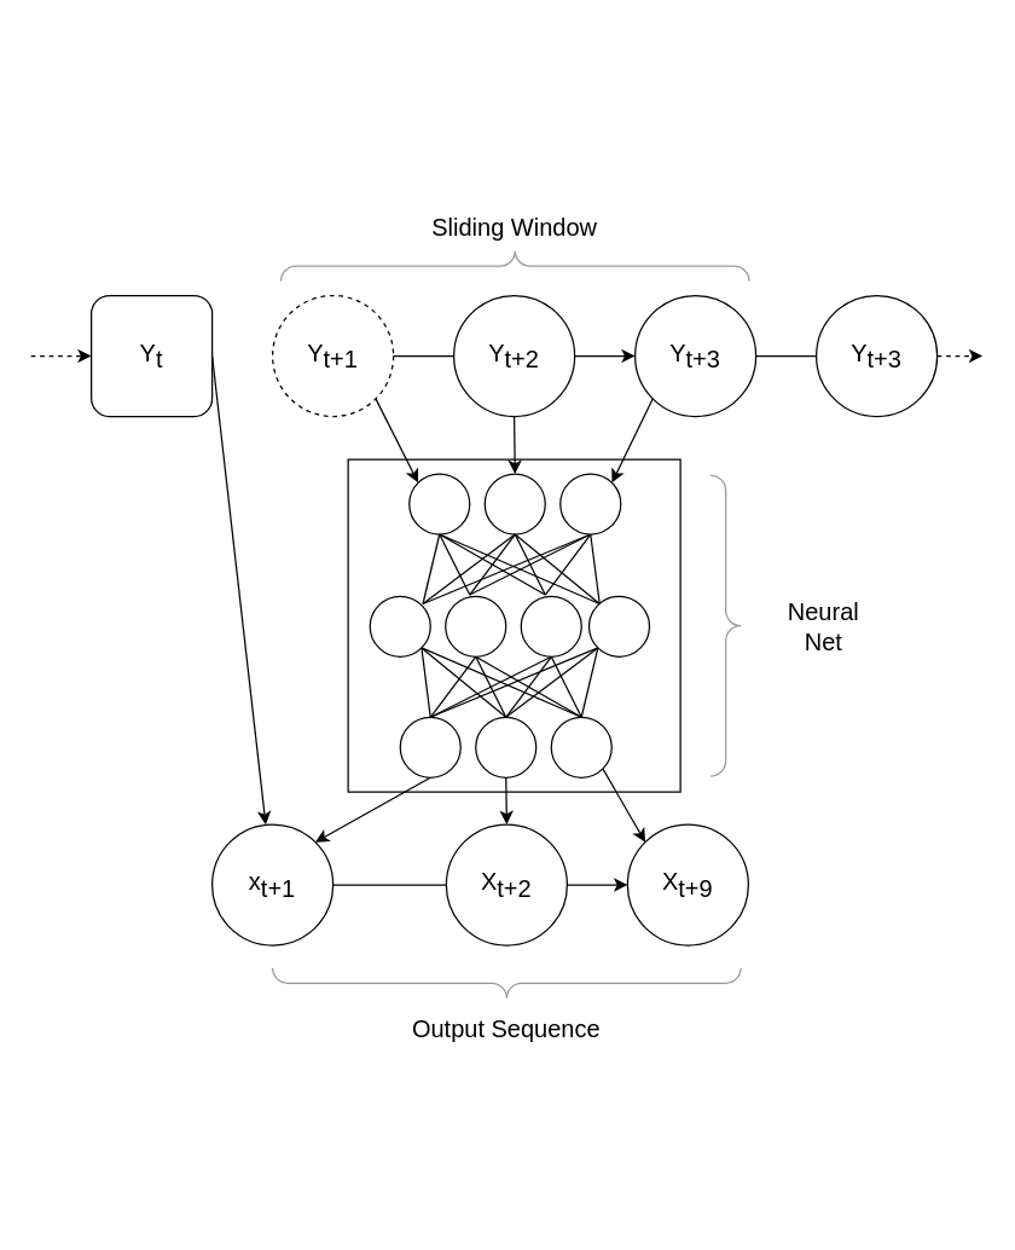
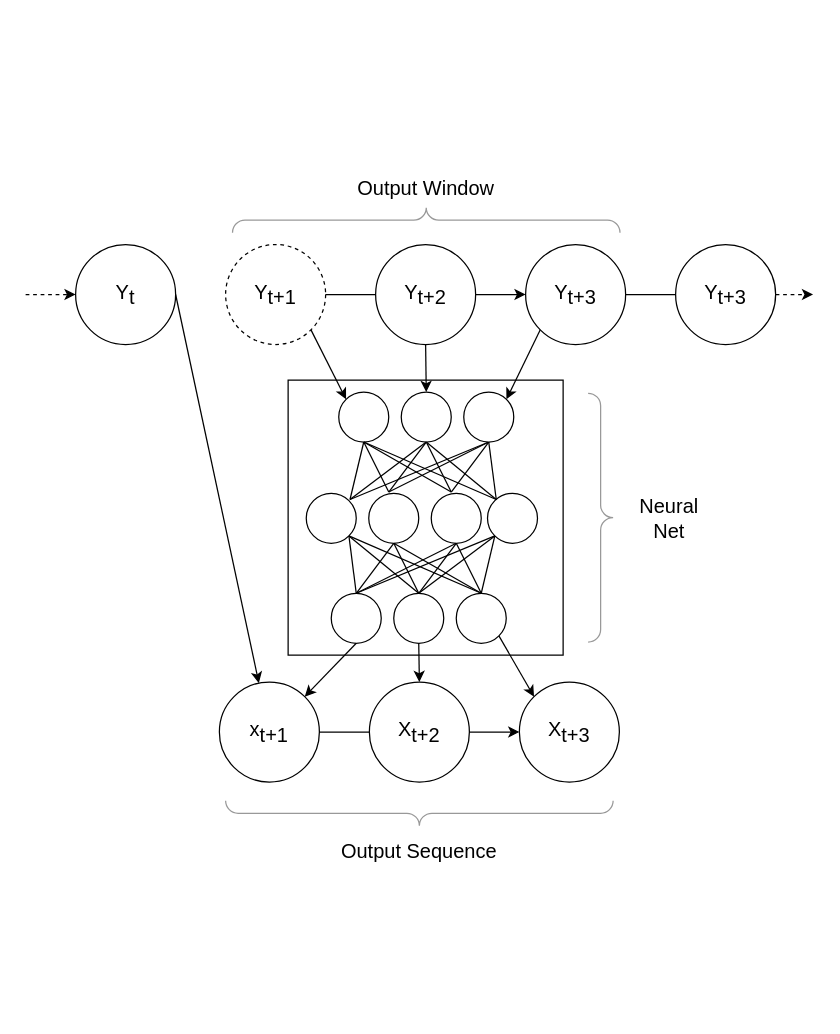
- <mxCell id="63" value="Sliding Window" style="text;html=1;strokeColor=none;fillColor=none;align=center;verticalAlign=middle;whiteSpace=wrap;rounded=0;fontSize=16;" vertex="1" parent="1"><mxGeometry x="247.75" y="115" width="184.5" height="70" as="geometry" /></mxCell>
+ <mxCell id="63" value="Output Window" style="text;html=1;strokeColor=none;fillColor=none;align=center;verticalAlign=middle;whiteSpace=wrap;rounded=0;fontSize=16;" vertex="1" parent="1"><mxGeometry x="247.75" y="115" width="184.5" height="70" as="geometry" /></mxCell>
- <mxCell id="3" value="Y&lt;sub style=&quot;font-size: 16px;&quot;&gt;t&lt;/sub&gt;" style="whiteSpace=wrap;html=1;aspect=fixed;fontSize=16;rounded=1;" vertex="1" parent="1"><mxGeometry x="60" y="195" width="80" height="80" as="geometry" /></mxCell>
+ <mxCell id="3" value="Y&lt;sub style=&quot;font-size: 16px;&quot;&gt;t&lt;/sub&gt;" style="ellipse;whiteSpace=wrap;html=1;aspect=fixed;fontSize=16;" vertex="1" parent="1"><mxGeometry x="60" y="195" width="80" height="80" as="geometry" /></mxCell>
- <mxCell id="10" value="Neural Net" style="text;html=1;strokeColor=none;fillColor=none;align=center;verticalAlign=middle;whiteSpace=wrap;rounded=0;fontSize=16;" vertex="1" parent="1"><mxGeometry x="510" y="378.5" width="70" height="70" as="geometry" /></mxCell>
+ <mxCell id="10" value="Neural Net" style="text;html=1;strokeColor=none;fillColor=none;align=center;verticalAlign=middle;whiteSpace=wrap;rounded=0;fontSize=16;" vertex="1" parent="1"><mxGeometry x="500" y="378.5" width="70" height="70" as="geometry" /></mxCell>
- <mxCell id="51" value="x&lt;sub style=&quot;font-size: 16px;&quot;&gt;t+1&lt;/sub&gt;" style="ellipse;whiteSpace=wrap;html=1;aspect=fixed;fontSize=16;" vertex="1" parent="1"><mxGeometry x="140" y="545" width="80" height="80" as="geometry" /></mxCell>
+ <mxCell id="51" value="x&lt;sub style=&quot;font-size: 16px;&quot;&gt;t+1&lt;/sub&gt;" style="ellipse;whiteSpace=wrap;html=1;aspect=fixed;fontSize=16;" vertex="1" parent="1"><mxGeometry x="175" y="545" width="80" height="80" as="geometry" /></mxCell>
- <mxCell id="53" value="X&lt;sub style=&quot;font-size: 16px;&quot;&gt;t+9&lt;/sub&gt;" style="ellipse;whiteSpace=wrap;html=1;aspect=fixed;fontSize=16;" vertex="1" parent="1"><mxGeometry x="415" y="545" width="80" height="80" as="geometry" /></mxCell>
+ <mxCell id="53" value="X&lt;sub style=&quot;font-size: 16px;&quot;&gt;t+3&lt;/sub&gt;" style="ellipse;whiteSpace=wrap;html=1;aspect=fixed;fontSize=16;" vertex="1" parent="1"><mxGeometry x="415" y="545" width="80" height="80" as="geometry" /></mxCell>
